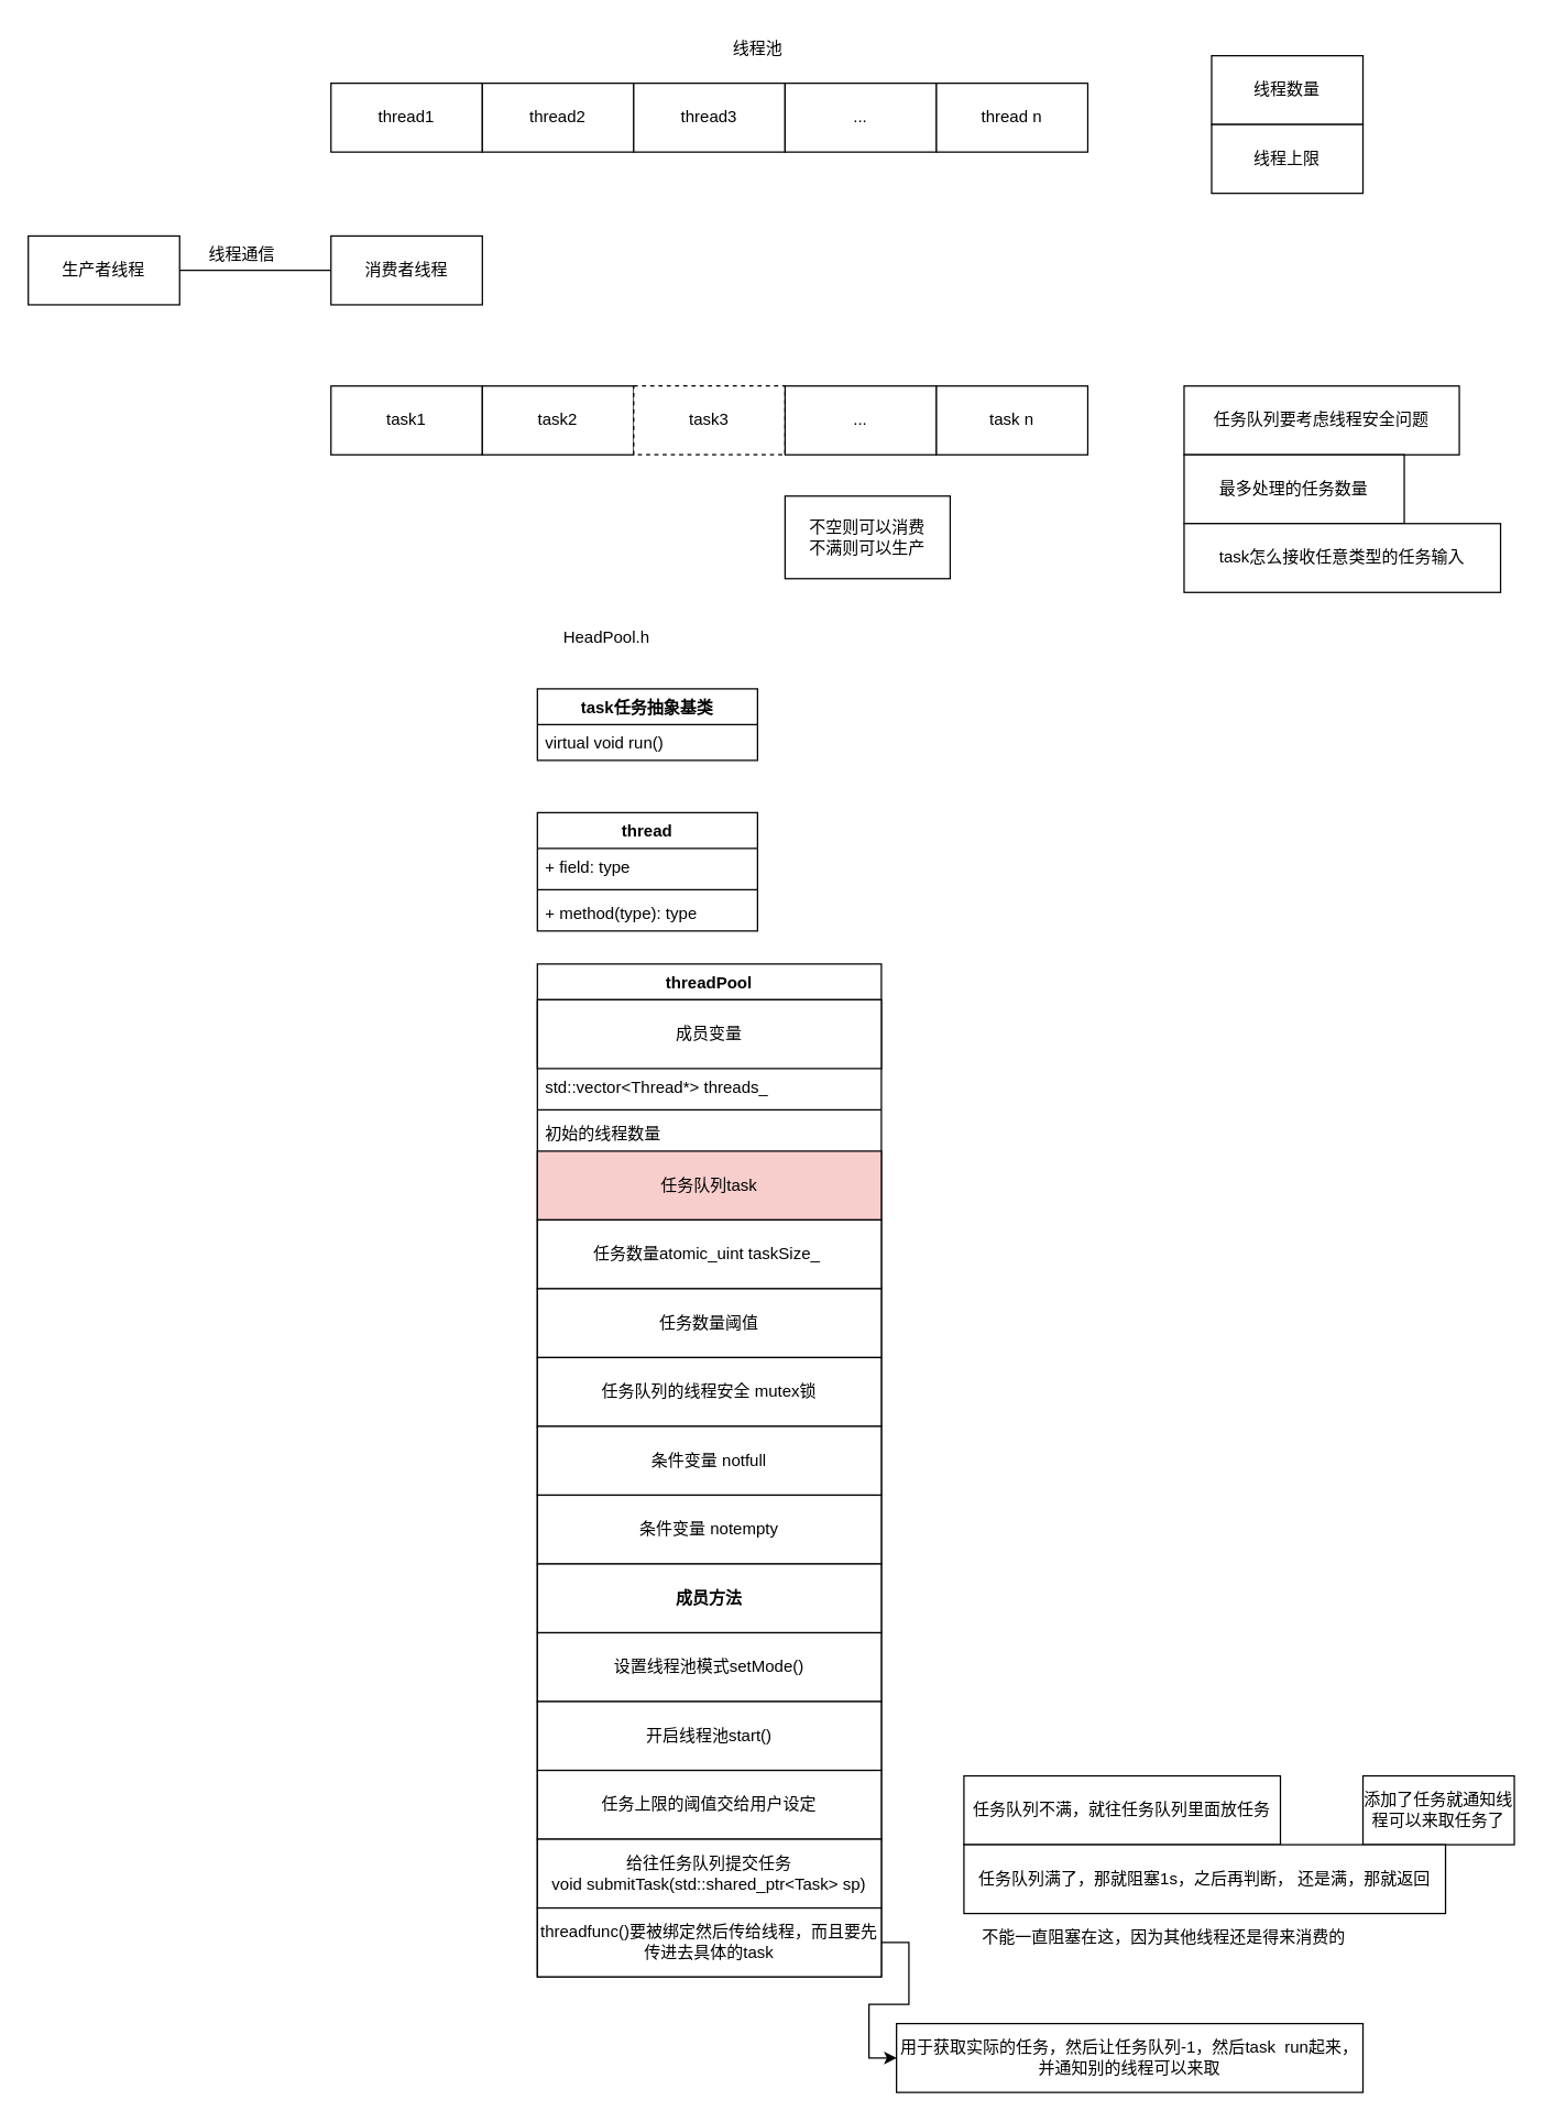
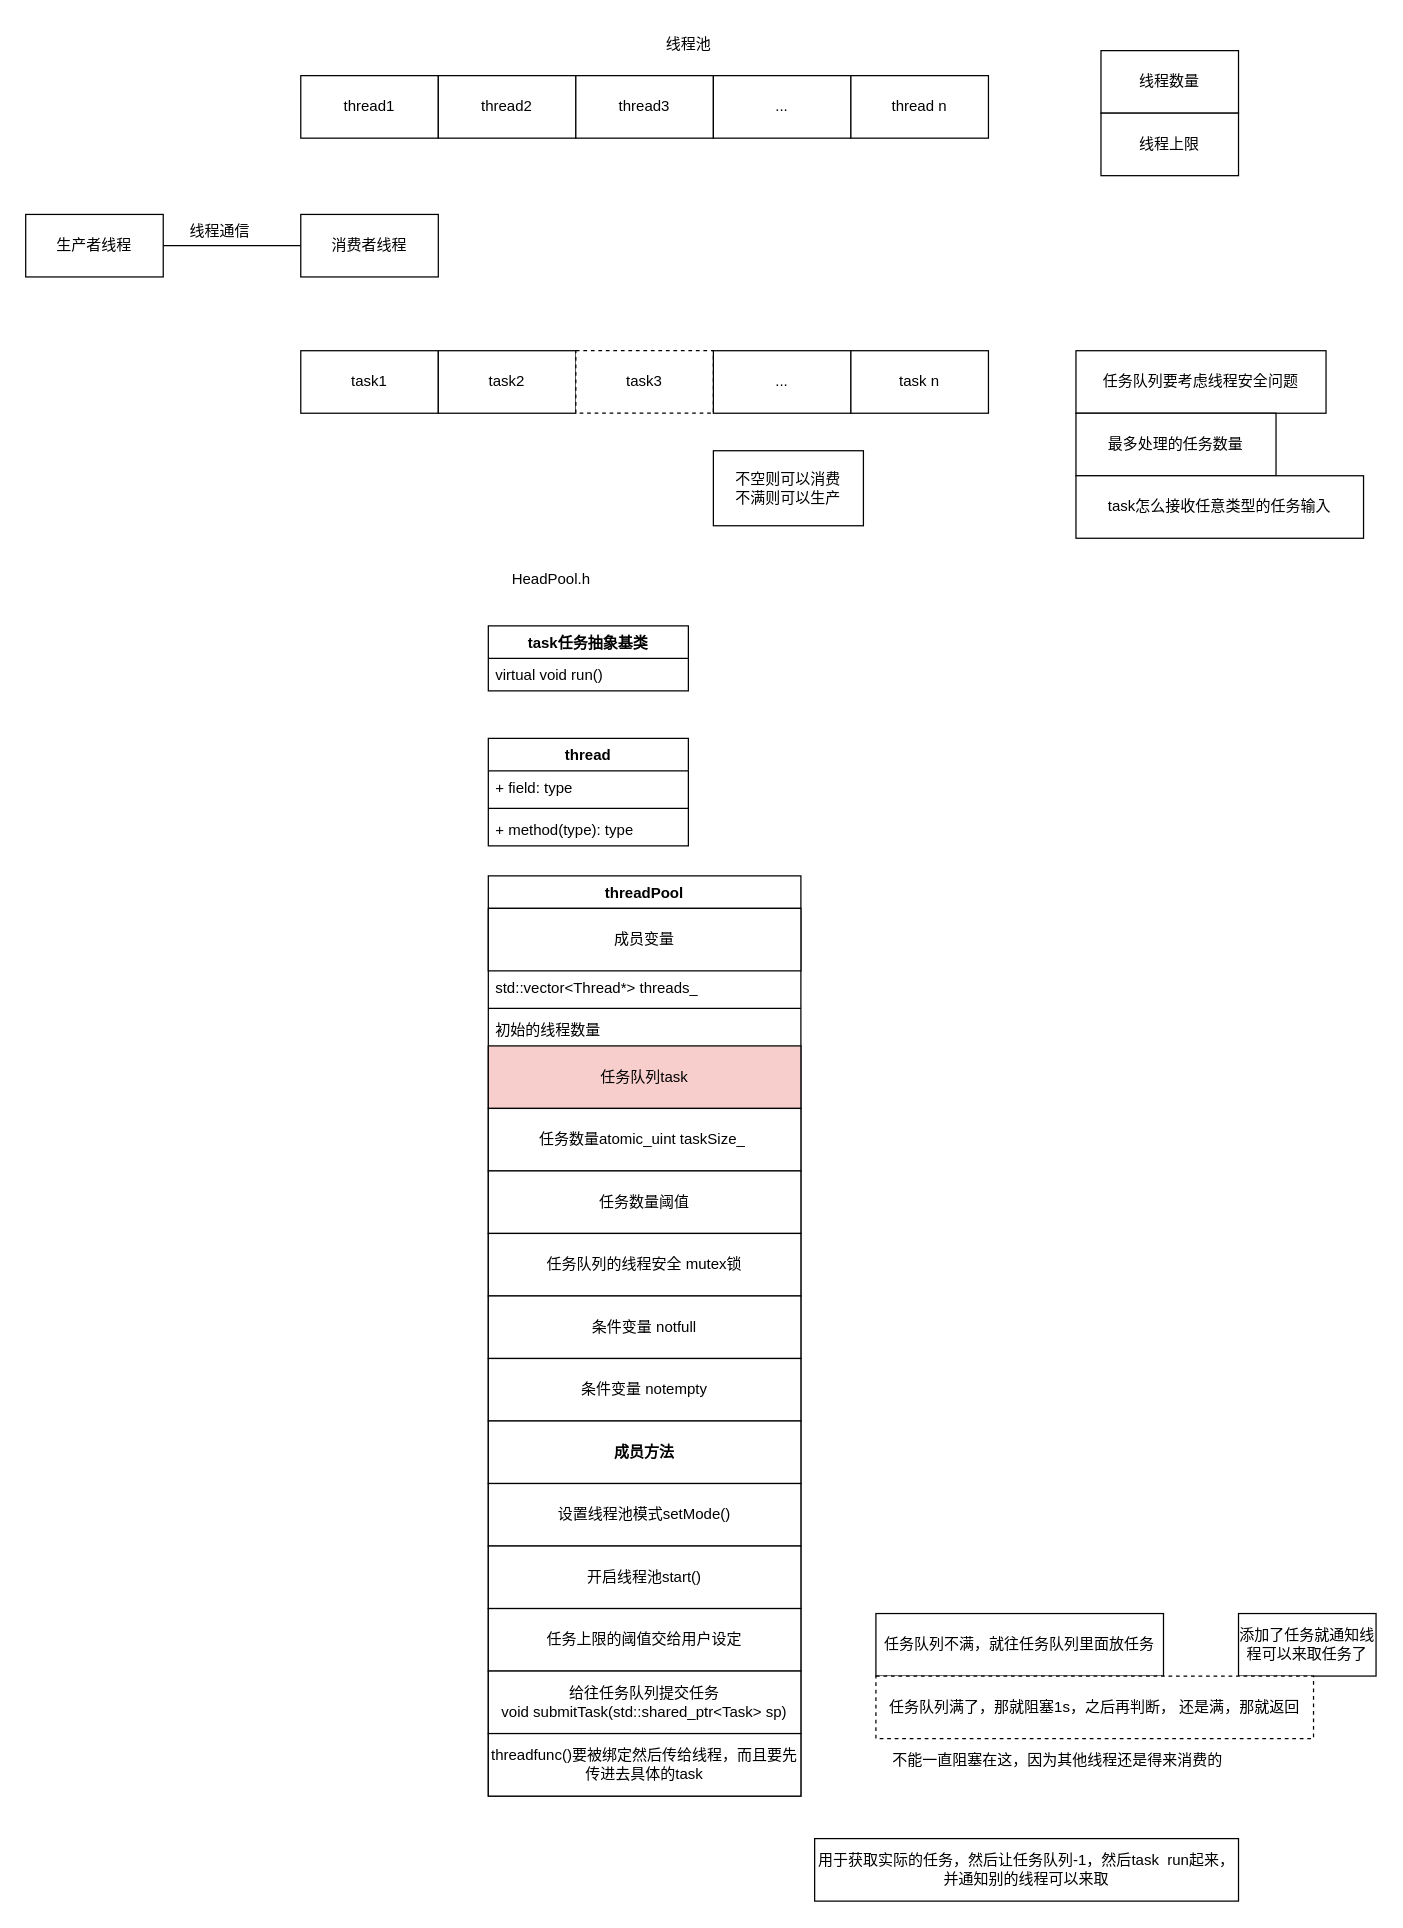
- <mxCell id="49" value="任务队列满了，那就阻塞1s，之后再判断， 还是满，那就返回" style="html=1;whiteSpace=wrap;" vertex="1" parent="1"><mxGeometry x="700" y="1340" width="350" height="50" as="geometry" /></mxCell>
+ <mxCell id="49" value="任务队列满了，那就阻塞1s，之后再判断， 还是满，那就返回" style="html=1;whiteSpace=wrap;dashed=1;" vertex="1" parent="1"><mxGeometry x="700" y="1340" width="350" height="50" as="geometry" /></mxCell>
- <mxCell id="52" style="edgeStyle=orthogonalEdgeStyle;rounded=0;orthogonalLoop=1;jettySize=auto;html=1;entryX=0;entryY=0.5;entryDx=0;entryDy=0;" edge="1" parent="1" source="44" target="51"><mxGeometry relative="1" as="geometry" /></mxCell>
